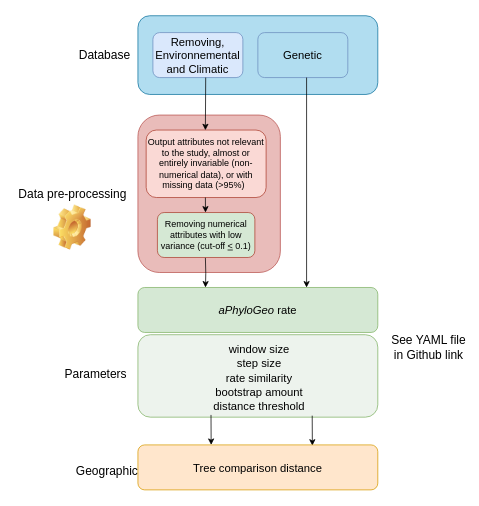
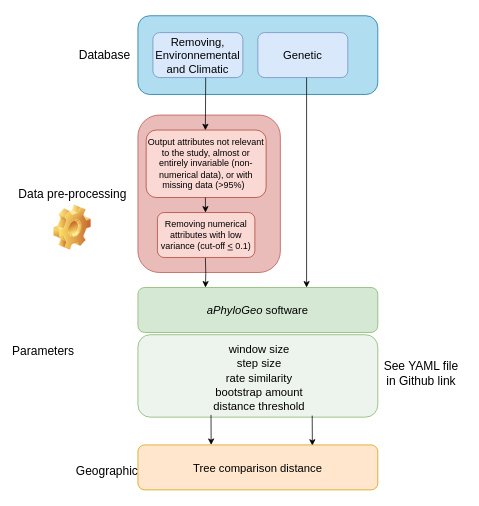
- <mxCell id="5" value="&lt;font style=&quot;font-size: 15px;&quot;&gt;Genetic&lt;/font&gt;" style="rounded=1;whiteSpace=wrap;html=1;fillColor=#b1ddf0;strokeColor=#6c8ebf;" parent="1" vertex="1"><mxGeometry x="343" y="43" width="120" height="60" as="geometry" /></mxCell>
+ <mxCell id="5" value="&lt;font style=&quot;font-size: 15px;&quot;&gt;Genetic&lt;/font&gt;" style="rounded=1;whiteSpace=wrap;html=1;fillColor=#dae8fc;strokeColor=#6c8ebf;" parent="1" vertex="1"><mxGeometry x="343" y="43" width="120" height="60" as="geometry" /></mxCell>
- <mxCell id="8" value="&lt;div style=&quot;&quot;&gt;&lt;span style=&quot;background-color: initial;&quot;&gt;Removing numerical attributes with low variance (cut-off &lt;u&gt;&amp;lt;&lt;/u&gt; 0.1)&lt;/span&gt;&lt;/div&gt;" style="rounded=1;whiteSpace=wrap;html=1;fillColor=#d5e8d4;strokeColor=#ae4132;align=center;" parent="1" vertex="1"><mxGeometry x="209" y="283" width="130" height="60" as="geometry" /></mxCell>
+ <mxCell id="8" value="&lt;div style=&quot;&quot;&gt;&lt;span style=&quot;background-color: initial;&quot;&gt;Removing numerical attributes with low variance (cut-off &lt;u&gt;&amp;lt;&lt;/u&gt; 0.1)&lt;/span&gt;&lt;/div&gt;" style="rounded=1;whiteSpace=wrap;html=1;fillColor=#fad9d5;strokeColor=#ae4132;align=center;" parent="1" vertex="1"><mxGeometry x="209" y="283" width="130" height="60" as="geometry" /></mxCell>
- <mxCell id="11" value="&lt;font style=&quot;font-size: 15px;&quot;&gt;&lt;i&gt;aPhyloGeo&lt;/i&gt; rate&lt;/font&gt;" style="rounded=1;whiteSpace=wrap;html=1;fillColor=#d5e8d4;strokeColor=#82b366;" parent="1" vertex="1"><mxGeometry x="183" y="383" width="320" height="60" as="geometry" /></mxCell>
+ <mxCell id="11" value="&lt;font style=&quot;font-size: 15px;&quot;&gt;&lt;i&gt;aPhyloGeo&lt;/i&gt; software&lt;/font&gt;" style="rounded=1;whiteSpace=wrap;html=1;fillColor=#d5e8d4;strokeColor=#82b366;" parent="1" vertex="1"><mxGeometry x="183" y="383" width="320" height="60" as="geometry" /></mxCell>
- <mxCell id="22" value="See YAML file in Github link" style="text;html=1;align=center;verticalAlign=middle;whiteSpace=wrap;rounded=0;fontSize=16;" parent="1" vertex="1"><mxGeometry x="515.5" y="438" width="110" height="50" as="geometry" /></mxCell>
+ <mxCell id="22" value="See YAML file in Github link" style="text;html=1;align=center;verticalAlign=middle;whiteSpace=wrap;rounded=0;fontSize=16;" parent="1" vertex="1"><mxGeometry x="505.5" y="473" width="110" height="50" as="geometry" /></mxCell>
- <mxCell id="21" value="Parameters" style="text;html=1;align=center;verticalAlign=middle;whiteSpace=wrap;rounded=0;fontSize=16;" parent="1" vertex="1"><mxGeometry x="83" y="473" width="87.5" height="50" as="geometry" /></mxCell>
+ <mxCell id="21" value="Parameters" style="text;html=1;align=center;verticalAlign=middle;whiteSpace=wrap;rounded=0;fontSize=16;" parent="1" vertex="1"><mxGeometry x="13" y="443" width="87.5" height="50" as="geometry" /></mxCell>
